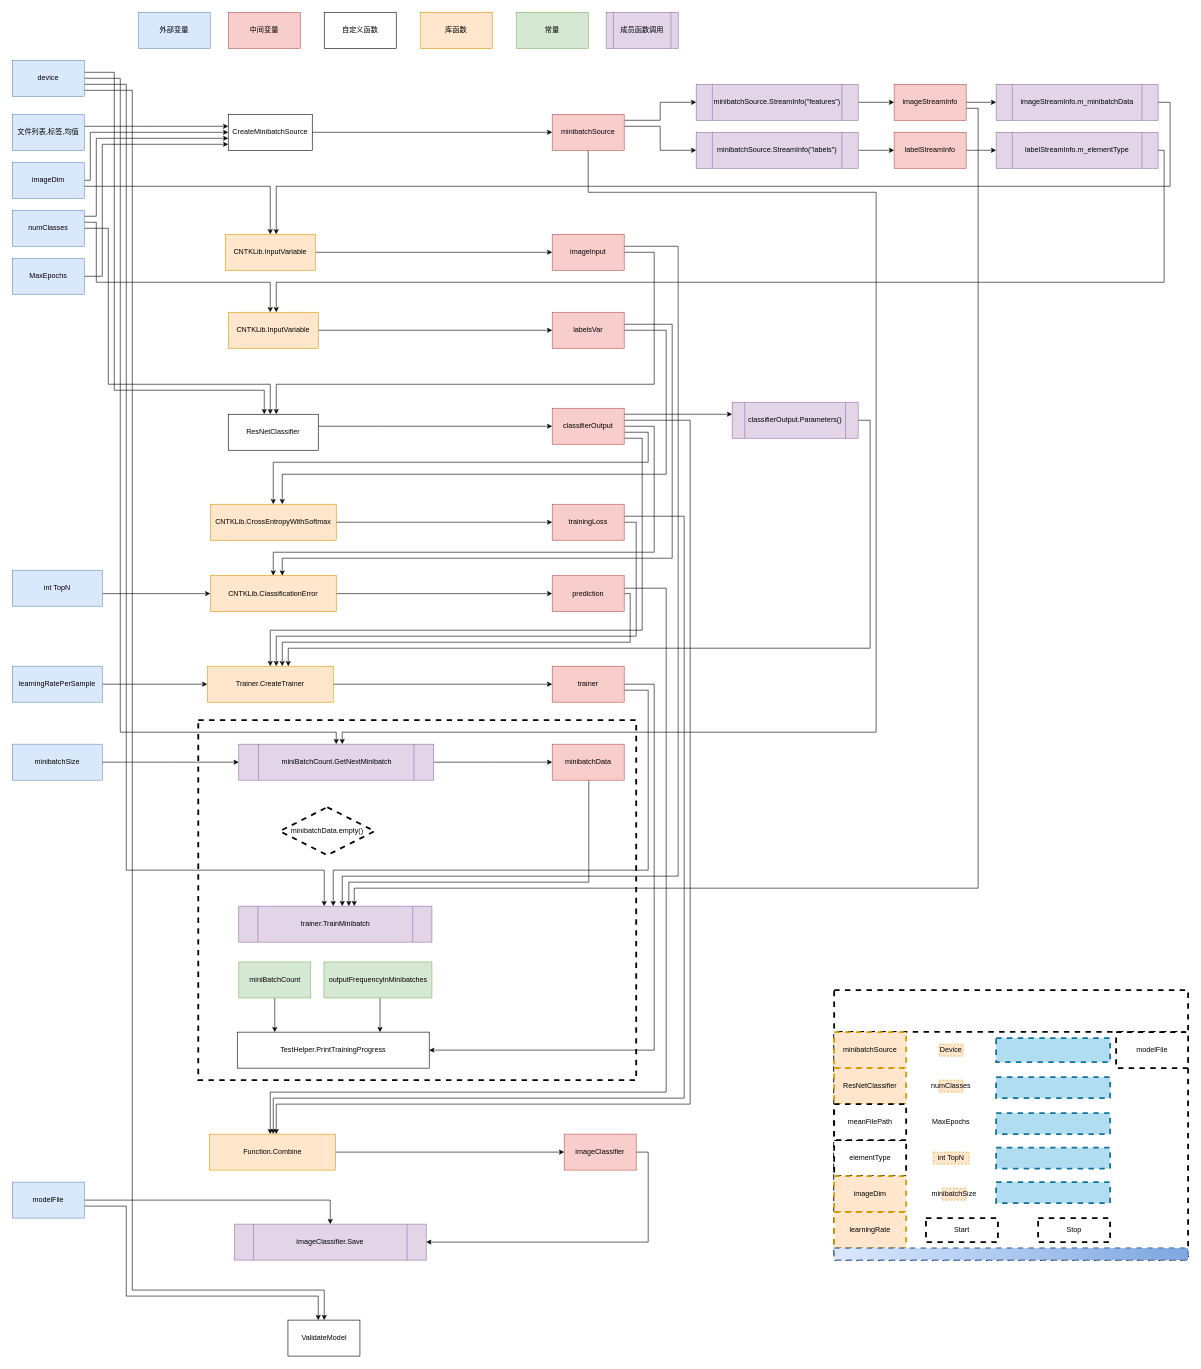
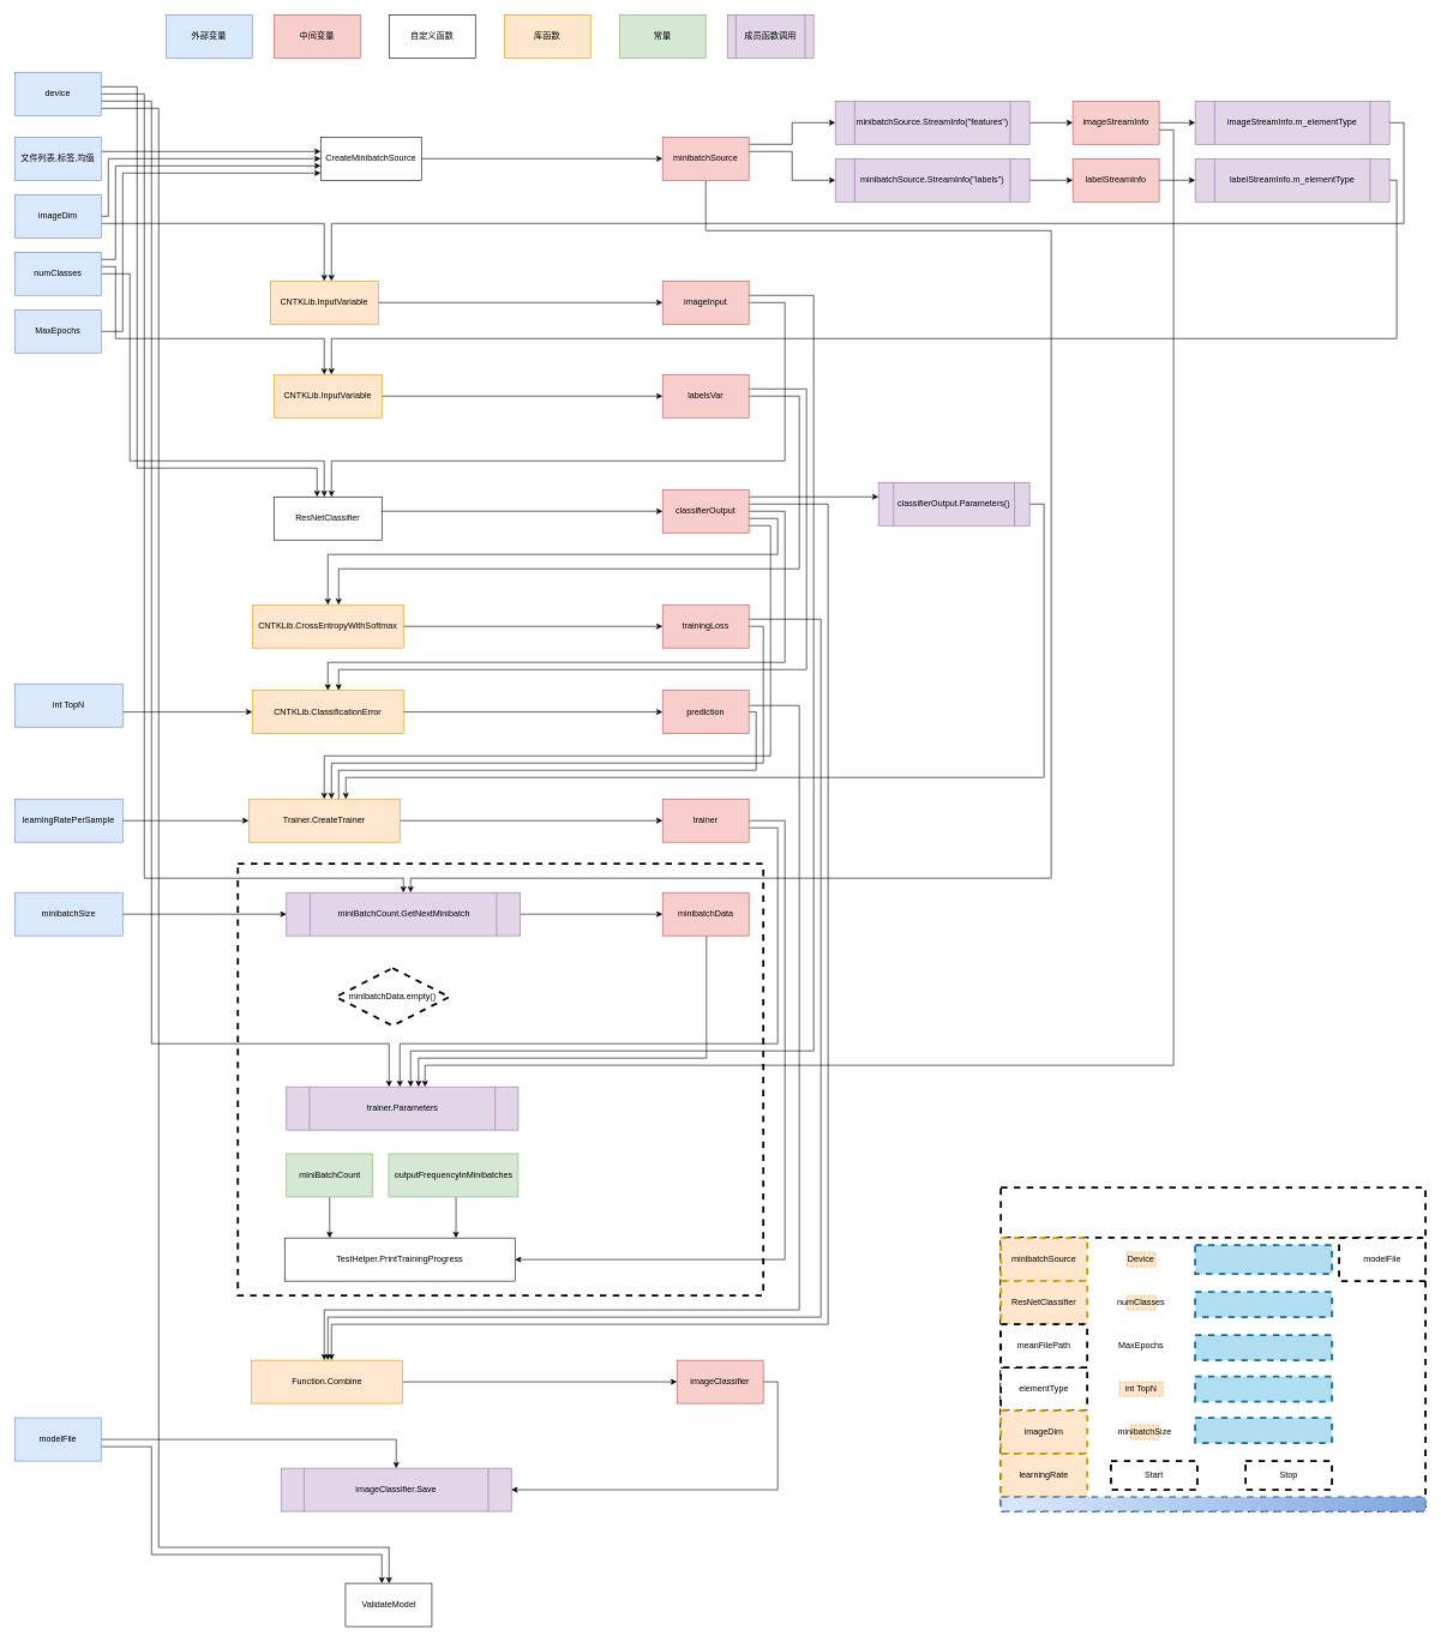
- <mxCell id="41" value="imageStreamInfo.m_minibatchData" style="shape=process;whiteSpace=wrap;html=1;backgroundOutline=1;fillColor=#e1d5e7;strokeColor=#9673a6;" parent="1" vertex="1"><mxGeometry x="1660" y="140" width="270" height="60" as="geometry" /></mxCell>
+ <mxCell id="41" value="imageStreamInfo.m_elementType" style="shape=process;whiteSpace=wrap;html=1;backgroundOutline=1;fillColor=#e1d5e7;strokeColor=#9673a6;" parent="1" vertex="1"><mxGeometry x="1660" y="140" width="270" height="60" as="geometry" /></mxCell>
- <mxCell id="14" value="CreateMinibatchSource" style="rounded=0;whiteSpace=wrap;html=1;" parent="1" vertex="1"><mxGeometry x="380" y="190" width="140" height="60" as="geometry" /></mxCell>
+ <mxCell id="14" value="CreateMinibatchSource" style="rounded=0;whiteSpace=wrap;html=1;" parent="1" vertex="1"><mxGeometry x="445" y="190" width="140" height="60" as="geometry" /></mxCell>
- <mxCell id="65" style="edgeStyle=orthogonalEdgeStyle;rounded=0;orthogonalLoop=1;jettySize=auto;html=1;" parent="1" source="67" target="73" edge="1"><mxGeometry relative="1" as="geometry"><Array as="points"><mxPoint x="1050" y="989" /><mxPoint x="1050" y="1070" /><mxPoint x="470" y="1070" /></Array></mxGeometry></mxCell>
+ <mxCell id="65" style="edgeStyle=orthogonalEdgeStyle;rounded=0;orthogonalLoop=1;jettySize=auto;html=1;endArrow=none;" parent="1" source="67" target="73" edge="1"><mxGeometry relative="1" as="geometry"><Array as="points"><mxPoint x="1050" y="989" /><mxPoint x="1050" y="1070" /><mxPoint x="470" y="1070" /></Array></mxGeometry></mxCell>
- <mxCell id="95" value="trainer.TrainMinibatch" style="shape=process;whiteSpace=wrap;html=1;backgroundOutline=1;fillColor=#e1d5e7;strokeColor=#9673a6;" parent="1" vertex="1"><mxGeometry x="397.5" y="1510" width="322" height="60" as="geometry" /></mxCell>
+ <mxCell id="95" value="trainer.Parameters" style="shape=process;whiteSpace=wrap;html=1;backgroundOutline=1;fillColor=#e1d5e7;strokeColor=#9673a6;" parent="1" vertex="1"><mxGeometry x="397.5" y="1510" width="322" height="60" as="geometry" /></mxCell>
